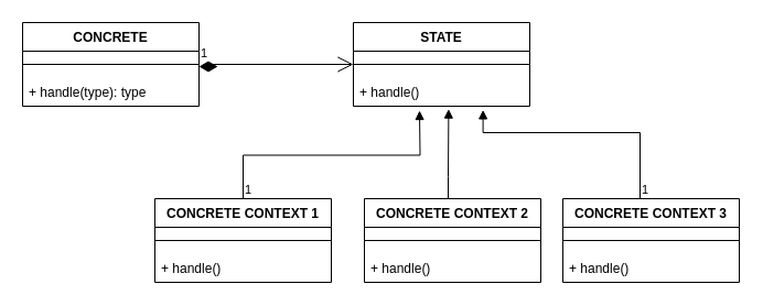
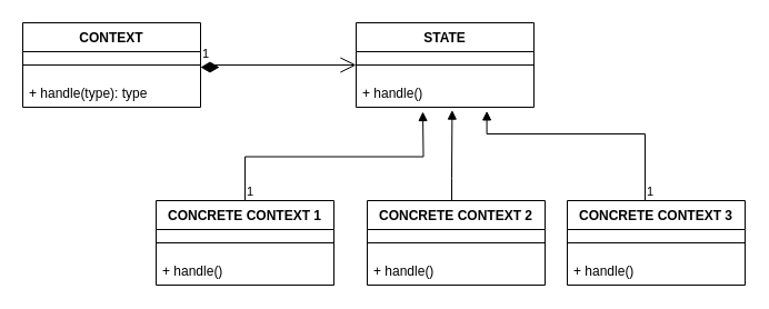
- <mxCell id="2" value="CONCRETE" style="swimlane;fontStyle=1;align=center;verticalAlign=top;childLayout=stackLayout;horizontal=1;startSize=26;horizontalStack=0;resizeParent=1;resizeParentMax=0;resizeLast=0;collapsible=1;marginBottom=0;whiteSpace=wrap;html=1;" vertex="1" parent="1"><mxGeometry x="20" y="20" width="160" height="76" as="geometry" /></mxCell>
+ <mxCell id="2" value="CONTEXT" style="swimlane;fontStyle=1;align=center;verticalAlign=top;childLayout=stackLayout;horizontal=1;startSize=26;horizontalStack=0;resizeParent=1;resizeParentMax=0;resizeLast=0;collapsible=1;marginBottom=0;whiteSpace=wrap;html=1;" vertex="1" parent="1"><mxGeometry x="20" y="20" width="160" height="76" as="geometry" /></mxCell>
